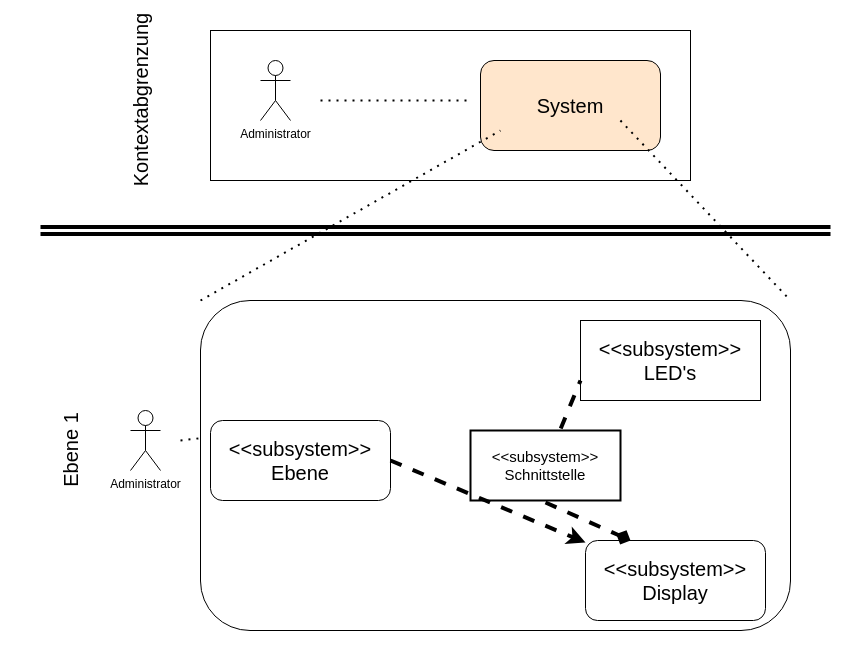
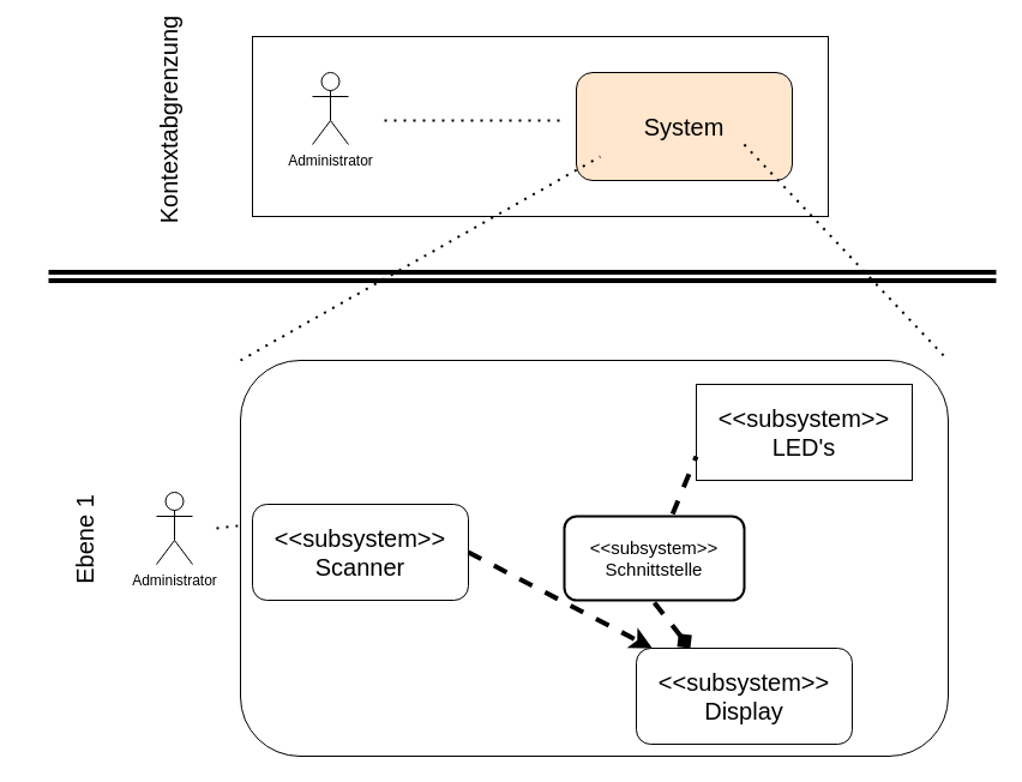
- <mxCell id="12" value="&amp;lt;&amp;lt;subsystem&amp;gt;&amp;gt;&lt;br&gt;Ebene" style="rounded=1;whiteSpace=wrap;html=1;fontSize=20;fillColor=none;" parent="1" vertex="1"><mxGeometry x="210" y="410" width="180" height="80" as="geometry" /></mxCell>
+ <mxCell id="12" value="&amp;lt;&amp;lt;subsystem&amp;gt;&amp;gt;&lt;br&gt;Scanner" style="rounded=1;whiteSpace=wrap;html=1;fontSize=20;fillColor=none;" parent="1" vertex="1"><mxGeometry x="210" y="410" width="180" height="80" as="geometry" /></mxCell>
- <mxCell id="20" value="&amp;lt;&amp;lt;subsystem&amp;gt;&amp;gt;&lt;br style=&quot;font-size: 15px;&quot;&gt;Schnittstelle" style="whiteSpace=wrap;html=1;strokeWidth=2;perimeterSpacing=2;fontSize=15;rounded=0;" vertex="1" parent="1"><mxGeometry x="470" y="420" width="150" height="70" as="geometry" /></mxCell>
+ <mxCell id="20" value="&amp;lt;&amp;lt;subsystem&amp;gt;&amp;gt;&lt;br style=&quot;font-size: 15px;&quot;&gt;Schnittstelle" style="rounded=1;whiteSpace=wrap;html=1;strokeWidth=2;perimeterSpacing=2;fontSize=15;" vertex="1" parent="1"><mxGeometry x="470" y="420" width="150" height="70" as="geometry" /></mxCell>
- <mxCell id="14" value="&amp;lt;&amp;lt;subsystem&amp;gt;&amp;gt;&lt;br&gt;Display" style="rounded=1;whiteSpace=wrap;html=1;fontSize=20;fillColor=none;" parent="1" vertex="1"><mxGeometry x="585" y="530" width="180" height="80" as="geometry" /></mxCell>
+ <mxCell id="14" value="&amp;lt;&amp;lt;subsystem&amp;gt;&amp;gt;&lt;br&gt;Display" style="rounded=1;whiteSpace=wrap;html=1;fontSize=20;fillColor=none;" parent="1" vertex="1"><mxGeometry x="530" y="530" width="180" height="80" as="geometry" /></mxCell>
